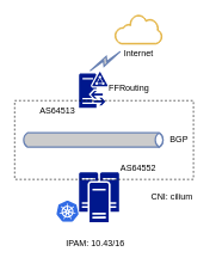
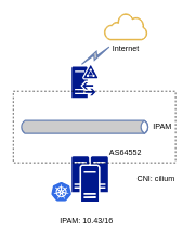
- <mxCell id="14" value="FFRouting" style="text;html=1;align=center;verticalAlign=middle;whiteSpace=wrap;rounded=0;" vertex="1" parent="1"><mxGeometry x="150" y="108" width="60" height="30" as="geometry" /></mxCell>
- <mxCell id="10" value="AS64513" style="text;html=1;align=center;verticalAlign=middle;whiteSpace=wrap;rounded=0;" vertex="1" parent="1"><mxGeometry x="50" y="140" width="60" height="30" as="geometry" /></mxCell>
- <mxCell id="7" value="BGP" style="text;html=1;align=center;verticalAlign=middle;whiteSpace=wrap;rounded=0;" vertex="1" parent="1"><mxGeometry x="220" y="180" width="60" height="30" as="geometry" /></mxCell>
+ <mxCell id="7" value="IPAM" style="text;html=1;align=center;verticalAlign=middle;whiteSpace=wrap;rounded=0;" vertex="1" parent="1"><mxGeometry x="220" y="180" width="60" height="30" as="geometry" /></mxCell>
